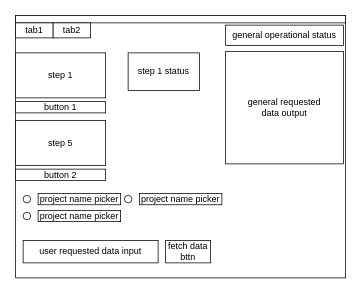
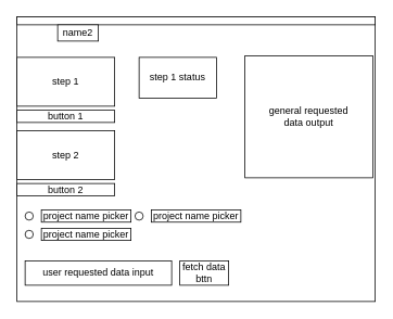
- <mxCell id="4" value="tab1" style="rounded=0;whiteSpace=wrap;html=1;" vertex="1" parent="1"><mxGeometry x="20" y="30" width="50" height="20" as="geometry" /></mxCell>
- <mxCell id="5" value="tab2" style="rounded=0;whiteSpace=wrap;html=1;" vertex="1" parent="1"><mxGeometry x="70" y="30" width="50" height="20" as="geometry" /></mxCell>
+ <mxCell id="5" value="name2" style="rounded=0;whiteSpace=wrap;html=1;" vertex="1" parent="1"><mxGeometry x="70" y="30" width="50" height="20" as="geometry" /></mxCell>
- <mxCell id="11" value="general operational status" style="rounded=0;whiteSpace=wrap;html=1;" vertex="1" parent="1"><mxGeometry x="300" y="33" width="157" height="27" as="geometry" /></mxCell>
- <mxCell id="8" value="step 5" style="rounded=0;whiteSpace=wrap;html=1;" vertex="1" parent="1"><mxGeometry x="20" y="160" width="120" height="60" as="geometry" /></mxCell>
+ <mxCell id="8" value="step 2" style="rounded=0;whiteSpace=wrap;html=1;" vertex="1" parent="1"><mxGeometry x="20" y="160" width="120" height="60" as="geometry" /></mxCell>
